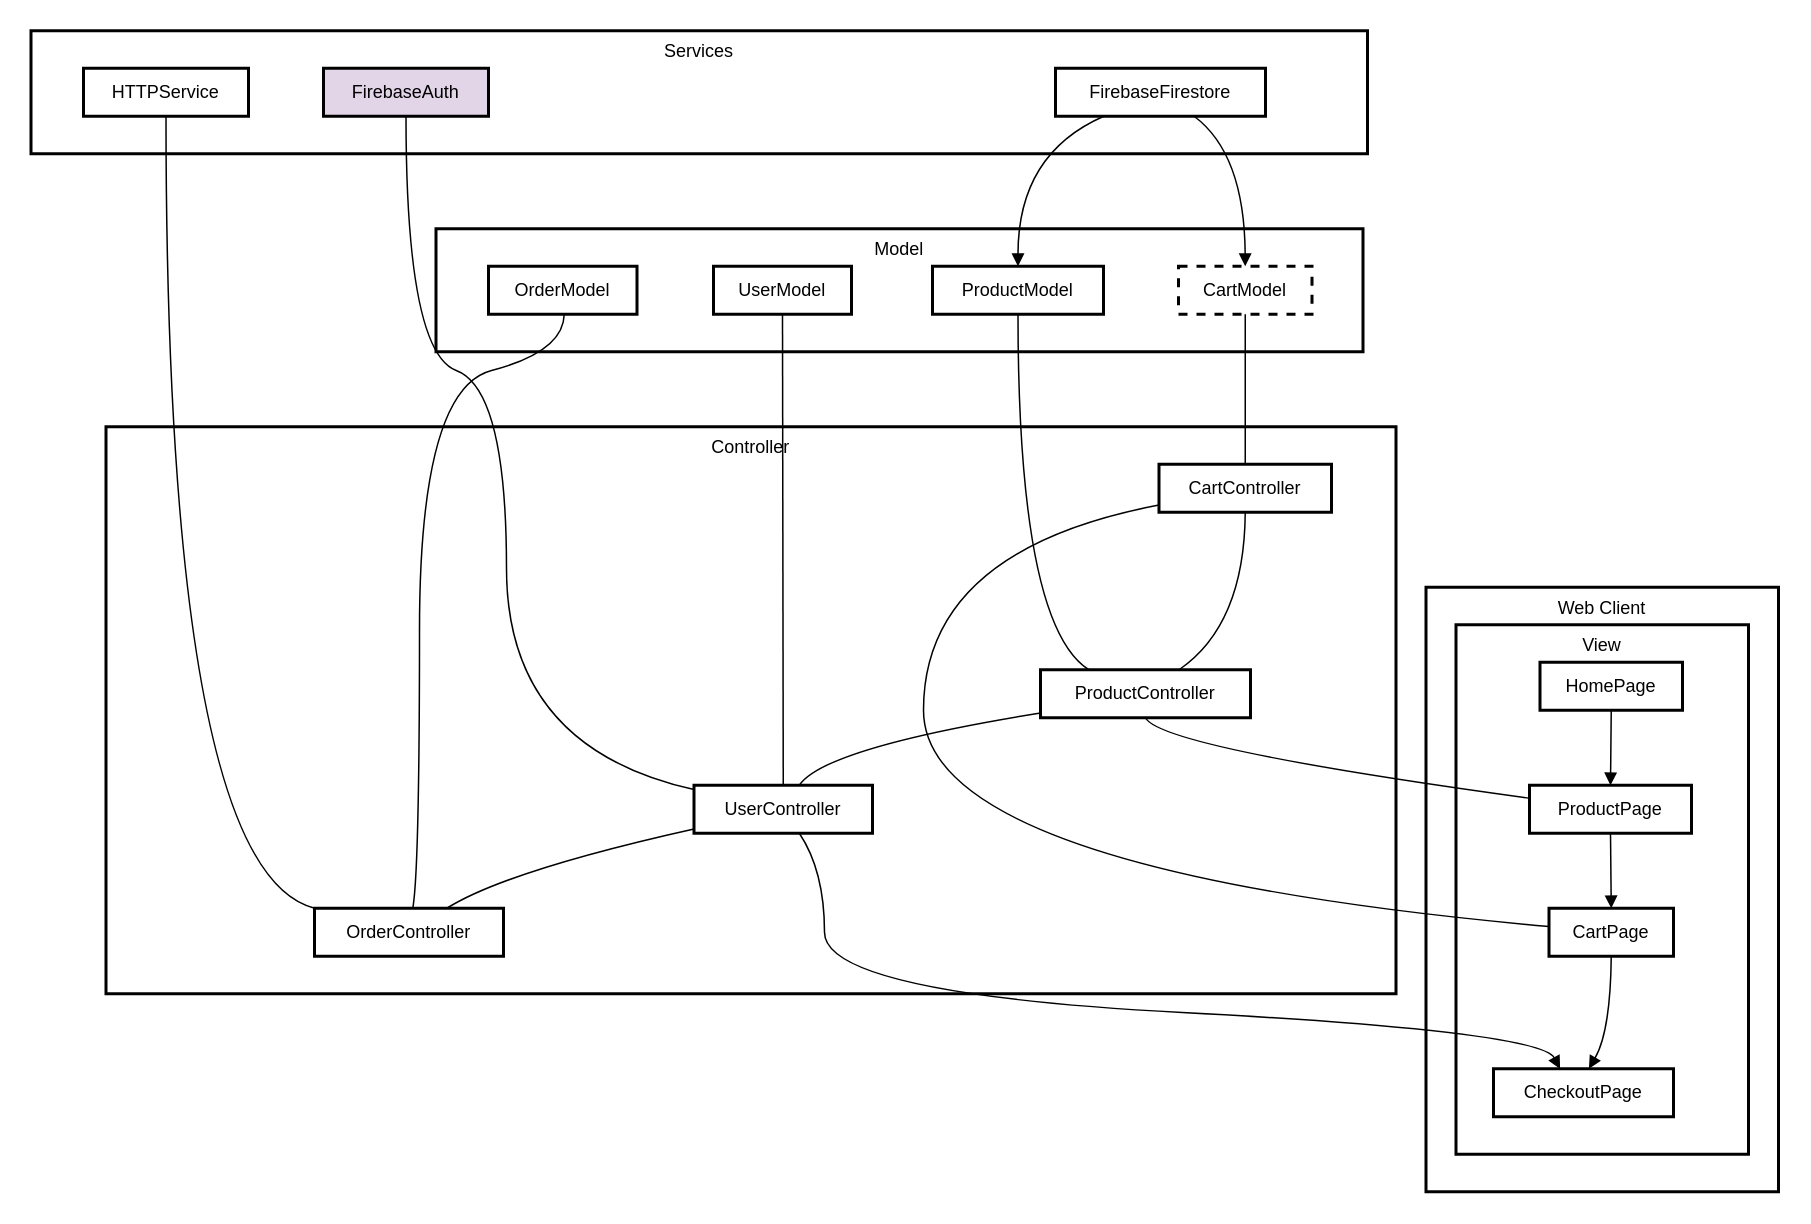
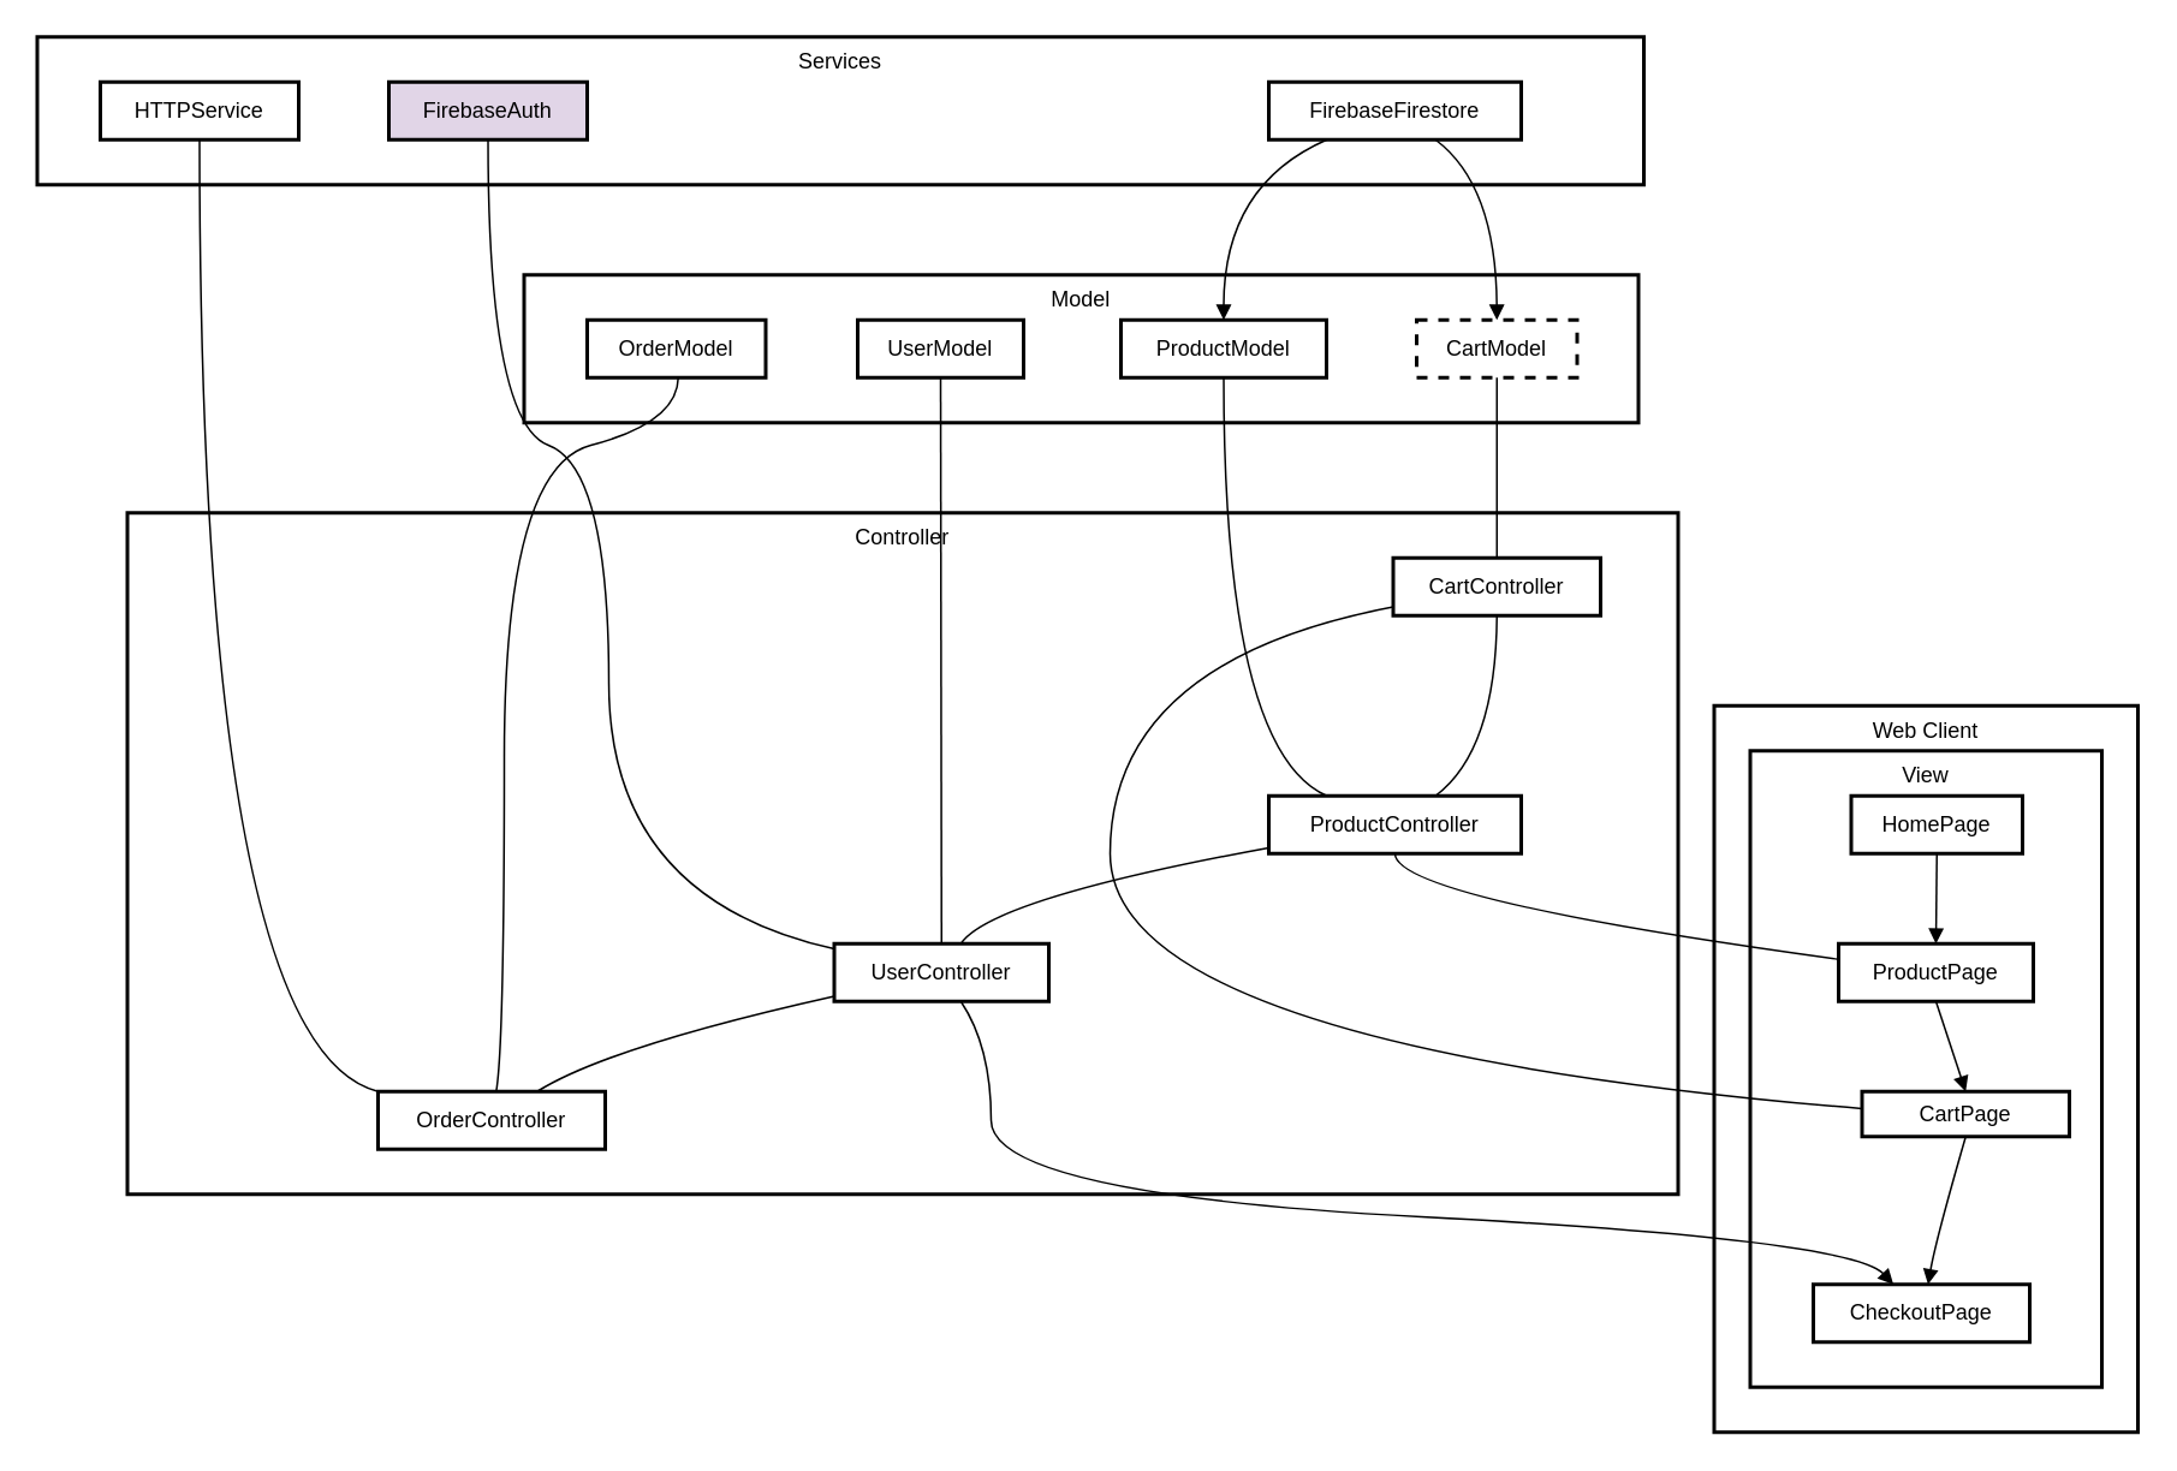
- <mxCell id="13" value="ProductController" style="whiteSpace=wrap;strokeWidth=2;" vertex="1" parent="1"><mxGeometry x="693" y="446" width="140" height="32" as="geometry" /></mxCell>
+ <mxCell id="13" value="ProductController" style="whiteSpace=wrap;strokeWidth=2;" vertex="1" parent="1"><mxGeometry x="703" y="441" width="140" height="32" as="geometry" /></mxCell>
- <mxCell id="20" value="CartPage" style="whiteSpace=wrap;strokeWidth=2;" vertex="1" parent="1"><mxGeometry x="1032" y="605" width="83" height="32" as="geometry" /></mxCell>
+ <mxCell id="20" value="CartPage" style="whiteSpace=wrap;strokeWidth=2;" vertex="1" parent="1"><mxGeometry x="1032" y="605" width="115" height="25" as="geometry" /></mxCell>
- <mxCell id="21" value="CheckoutPage" style="whiteSpace=wrap;strokeWidth=2;" vertex="1" parent="1"><mxGeometry x="995" y="712" width="120" height="32" as="geometry" /></mxCell>
+ <mxCell id="21" value="CheckoutPage" style="whiteSpace=wrap;strokeWidth=2;" vertex="1" parent="1"><mxGeometry x="1005" y="712" width="120" height="32" as="geometry" /></mxCell>
